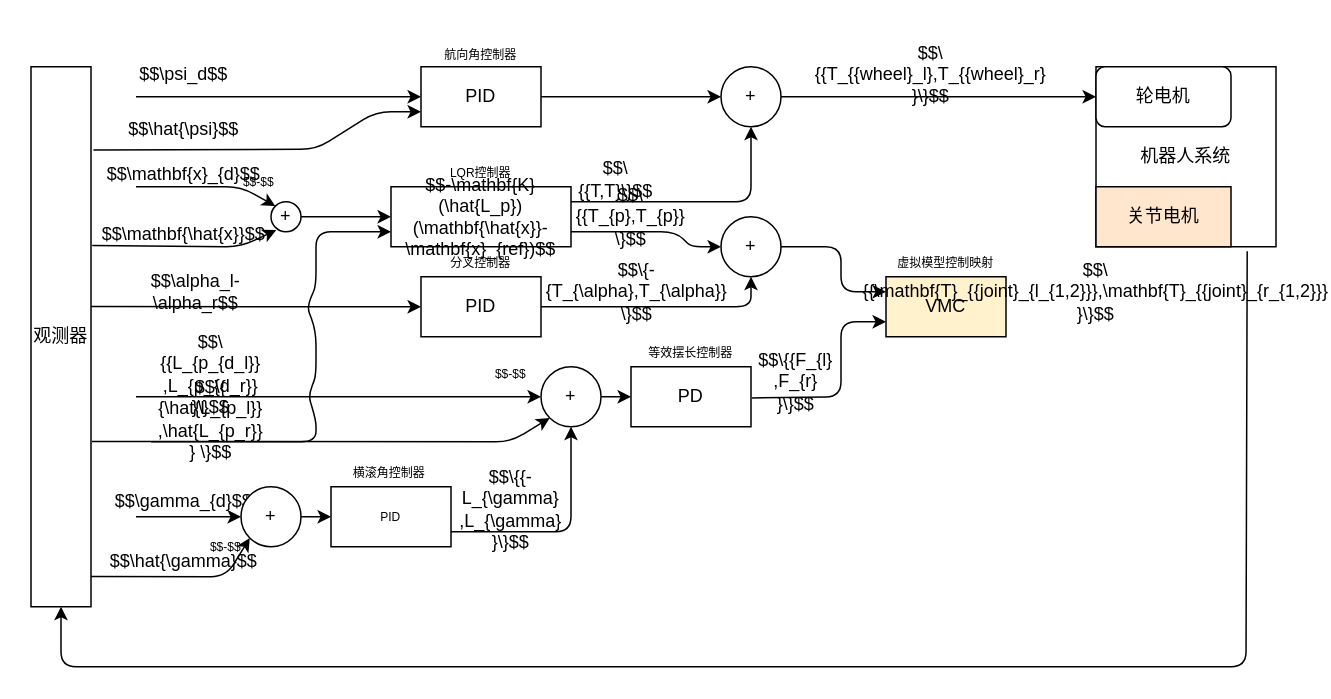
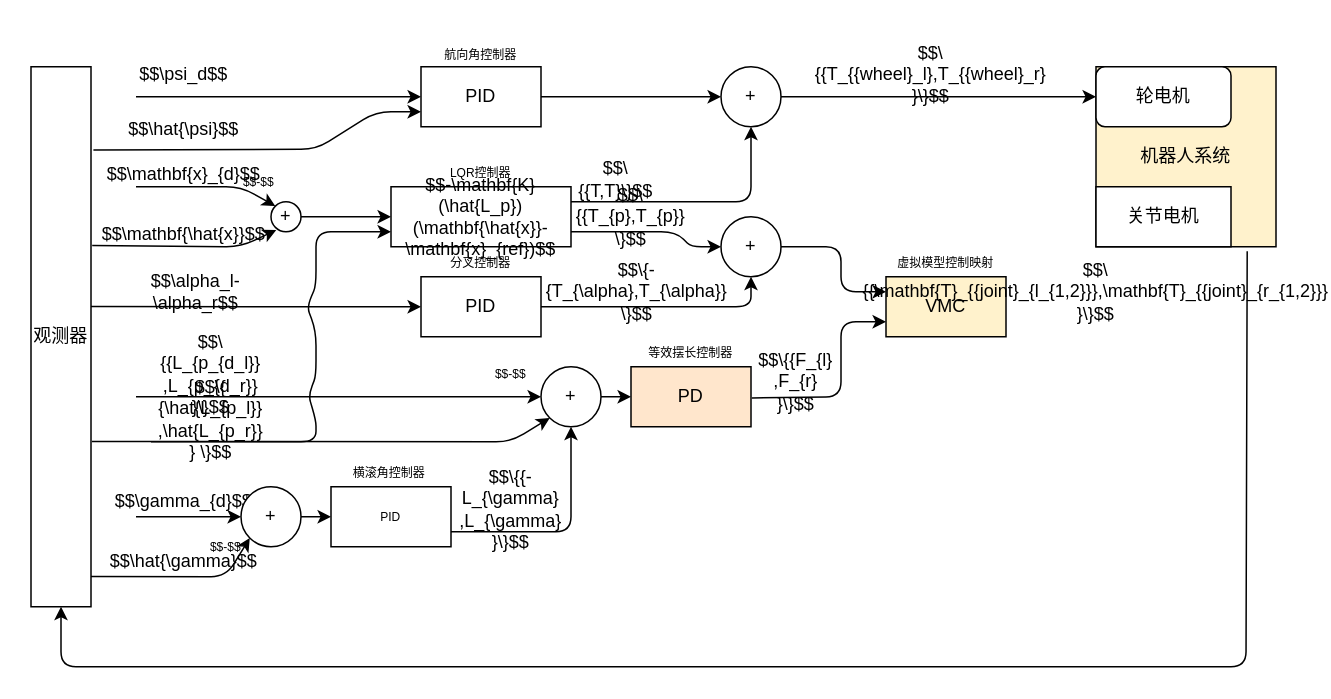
- <mxCell id="2" value="机器人系统" style="rounded=0;whiteSpace=wrap;html=1;" parent="1" vertex="1"><mxGeometry x="730" y="44" width="120" height="120" as="geometry" /></mxCell>
+ <mxCell id="2" value="机器人系统" style="rounded=0;whiteSpace=wrap;html=1;fillColor=#fff2cc;" parent="1" vertex="1"><mxGeometry x="730" y="44" width="120" height="120" as="geometry" /></mxCell>
- <mxCell id="32" value="关节电机" style="rounded=0;whiteSpace=wrap;html=1;fillColor=#ffe6cc;" parent="1" vertex="1"><mxGeometry x="730" y="124" width="90" height="40" as="geometry" /></mxCell>
+ <mxCell id="32" value="关节电机" style="rounded=0;whiteSpace=wrap;html=1;" parent="1" vertex="1"><mxGeometry x="730" y="124" width="90" height="40" as="geometry" /></mxCell>
- <mxCell id="30" value="PD" style="rounded=0;whiteSpace=wrap;html=1;" parent="1" vertex="1"><mxGeometry x="420" y="244" width="80" height="40" as="geometry" /></mxCell>
+ <mxCell id="30" value="PD" style="rounded=0;whiteSpace=wrap;html=1;fillColor=#ffe6cc;" parent="1" vertex="1"><mxGeometry x="420" y="244" width="80" height="40" as="geometry" /></mxCell>
